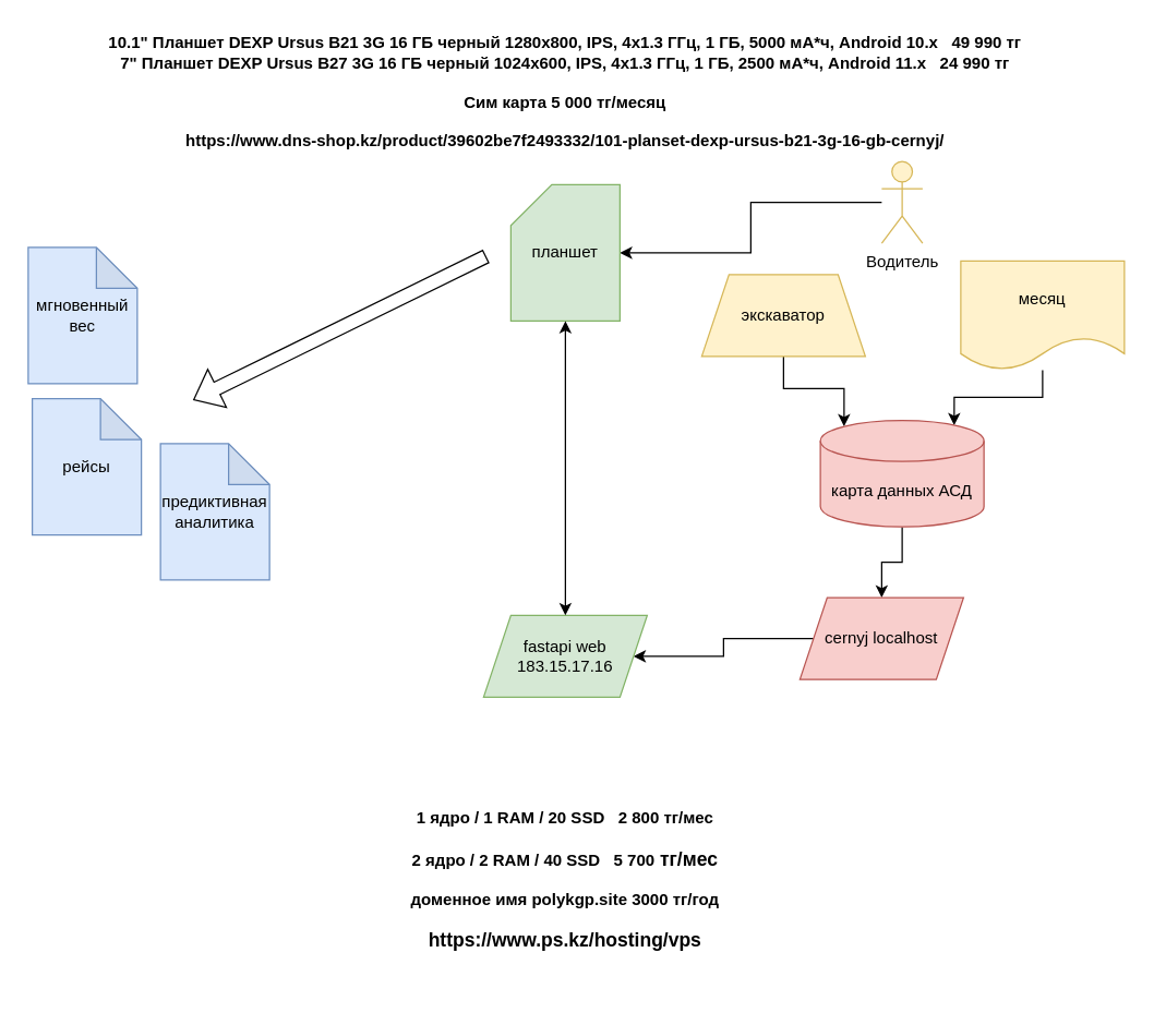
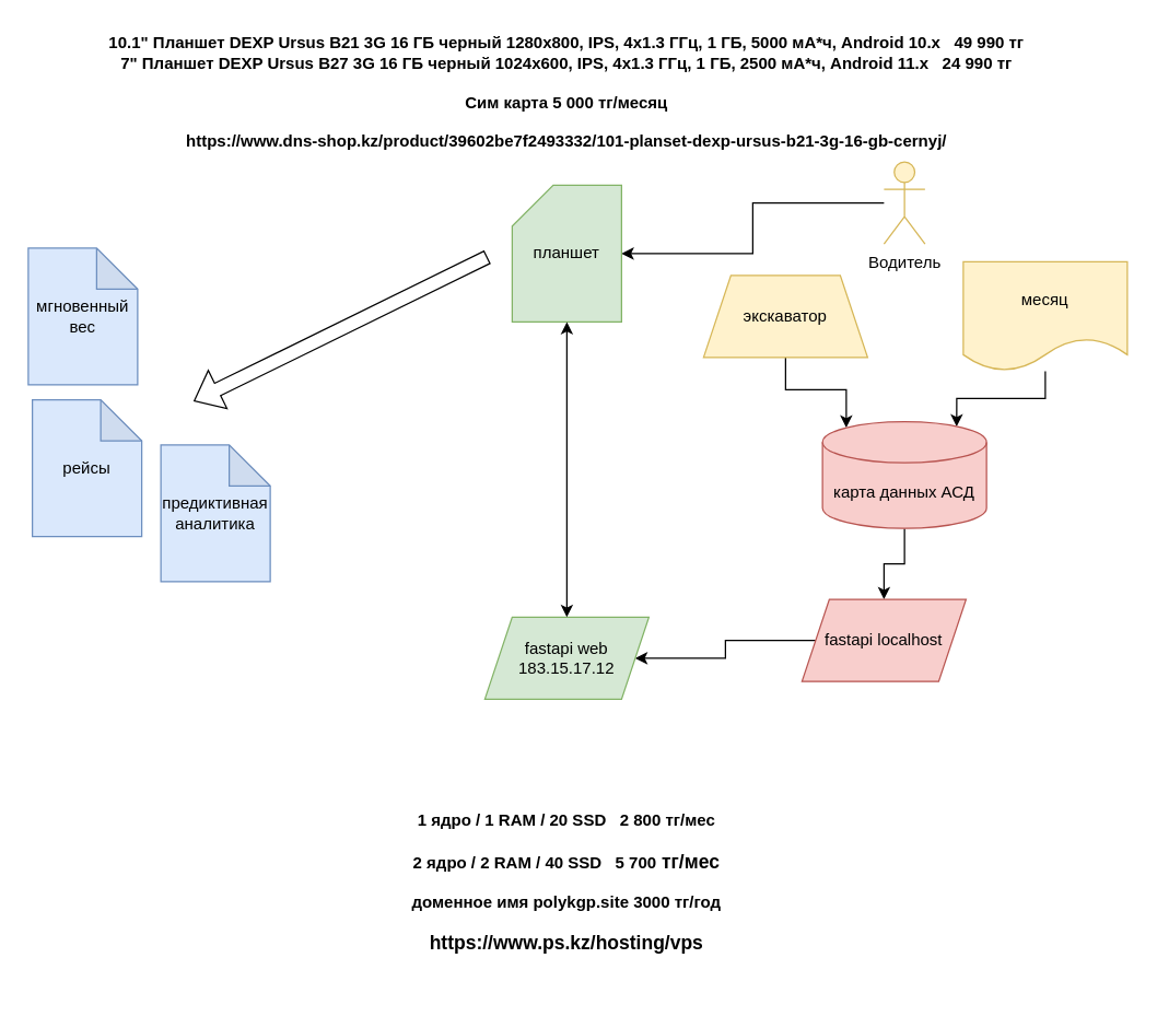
- <mxCell id="12" value="cernyj localhost" style="shape=parallelogram;perimeter=parallelogramPerimeter;whiteSpace=wrap;html=1;fixedSize=1;fillColor=#f8cecc;strokeColor=#b85450;" vertex="1" parent="1"><mxGeometry x="586" y="438" width="120" height="60" as="geometry" /></mxCell>
+ <mxCell id="12" value="fastapi localhost" style="shape=parallelogram;perimeter=parallelogramPerimeter;whiteSpace=wrap;html=1;fixedSize=1;fillColor=#f8cecc;strokeColor=#b85450;" vertex="1" parent="1"><mxGeometry x="586" y="438" width="120" height="60" as="geometry" /></mxCell>
- <mxCell id="13" value="fastapi web 183.15.17.16" style="shape=parallelogram;perimeter=parallelogramPerimeter;whiteSpace=wrap;html=1;fixedSize=1;fillColor=#d5e8d4;strokeColor=#82b366;" vertex="1" parent="1"><mxGeometry x="354" y="451" width="120" height="60" as="geometry" /></mxCell>
+ <mxCell id="13" value="fastapi web 183.15.17.12" style="shape=parallelogram;perimeter=parallelogramPerimeter;whiteSpace=wrap;html=1;fixedSize=1;fillColor=#d5e8d4;strokeColor=#82b366;" vertex="1" parent="1"><mxGeometry x="354" y="451" width="120" height="60" as="geometry" /></mxCell>
